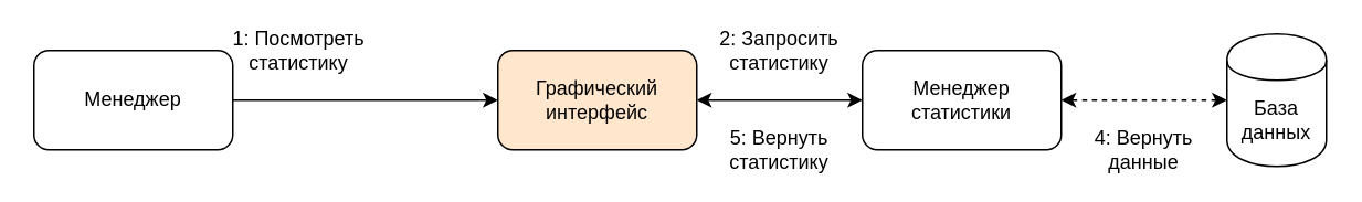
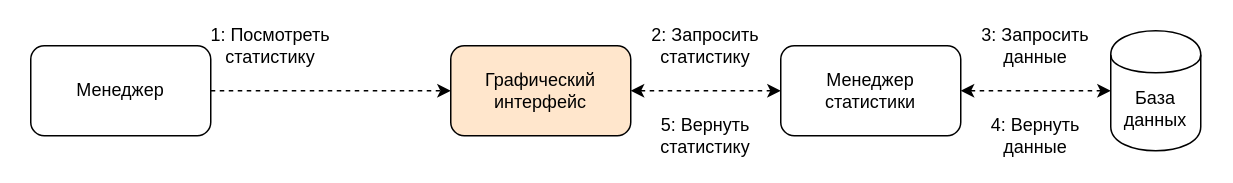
+ <mxCell id="12" value="3: Запросить данные" style="text;html=1;strokeColor=none;fillColor=none;align=center;verticalAlign=middle;whiteSpace=wrap;rounded=0;" vertex="1" parent="1"><mxGeometry x="640" y="20" width="100" height="20" as="geometry" /></mxCell>
- <mxCell id="8" value="" style="endArrow=classic;html=1;entryX=0;entryY=0.5;entryDx=0;entryDy=0;exitX=1;exitY=0.5;exitDx=0;exitDy=0;spacing=4;" edge="1" parent="1" source="2" target="3"><mxGeometry width="50" height="50" relative="1" as="geometry"><mxPoint x="360" y="570" as="sourcePoint" /><mxPoint x="410" y="520" as="targetPoint" /></mxGeometry></mxCell>
+ <mxCell id="8" value="" style="endArrow=classic;html=1;entryX=0;entryY=0.5;entryDx=0;entryDy=0;exitX=1;exitY=0.5;exitDx=0;exitDy=0;spacing=4;dashed=1;" edge="1" parent="1" source="2" target="3"><mxGeometry width="50" height="50" relative="1" as="geometry"><mxPoint x="360" y="570" as="sourcePoint" /><mxPoint x="410" y="520" as="targetPoint" /></mxGeometry></mxCell>
- <mxCell id="7" value="" style="endArrow=classic;startArrow=classic;html=1;entryX=1;entryY=0.5;entryDx=0;entryDy=0;exitX=0;exitY=0.5;exitDx=0;exitDy=0;spacing=4;" edge="1" parent="1" source="4" target="3"><mxGeometry width="50" height="50" relative="1" as="geometry"><mxPoint x="360" y="570" as="sourcePoint" /><mxPoint x="410" y="520" as="targetPoint" /></mxGeometry></mxCell>
+ <mxCell id="7" value="" style="endArrow=classic;startArrow=classic;html=1;entryX=1;entryY=0.5;entryDx=0;entryDy=0;exitX=0;exitY=0.5;exitDx=0;exitDy=0;spacing=4;dashed=1;" edge="1" parent="1" source="4" target="3"><mxGeometry width="50" height="50" relative="1" as="geometry"><mxPoint x="360" y="570" as="sourcePoint" /><mxPoint x="410" y="520" as="targetPoint" /></mxGeometry></mxCell>
